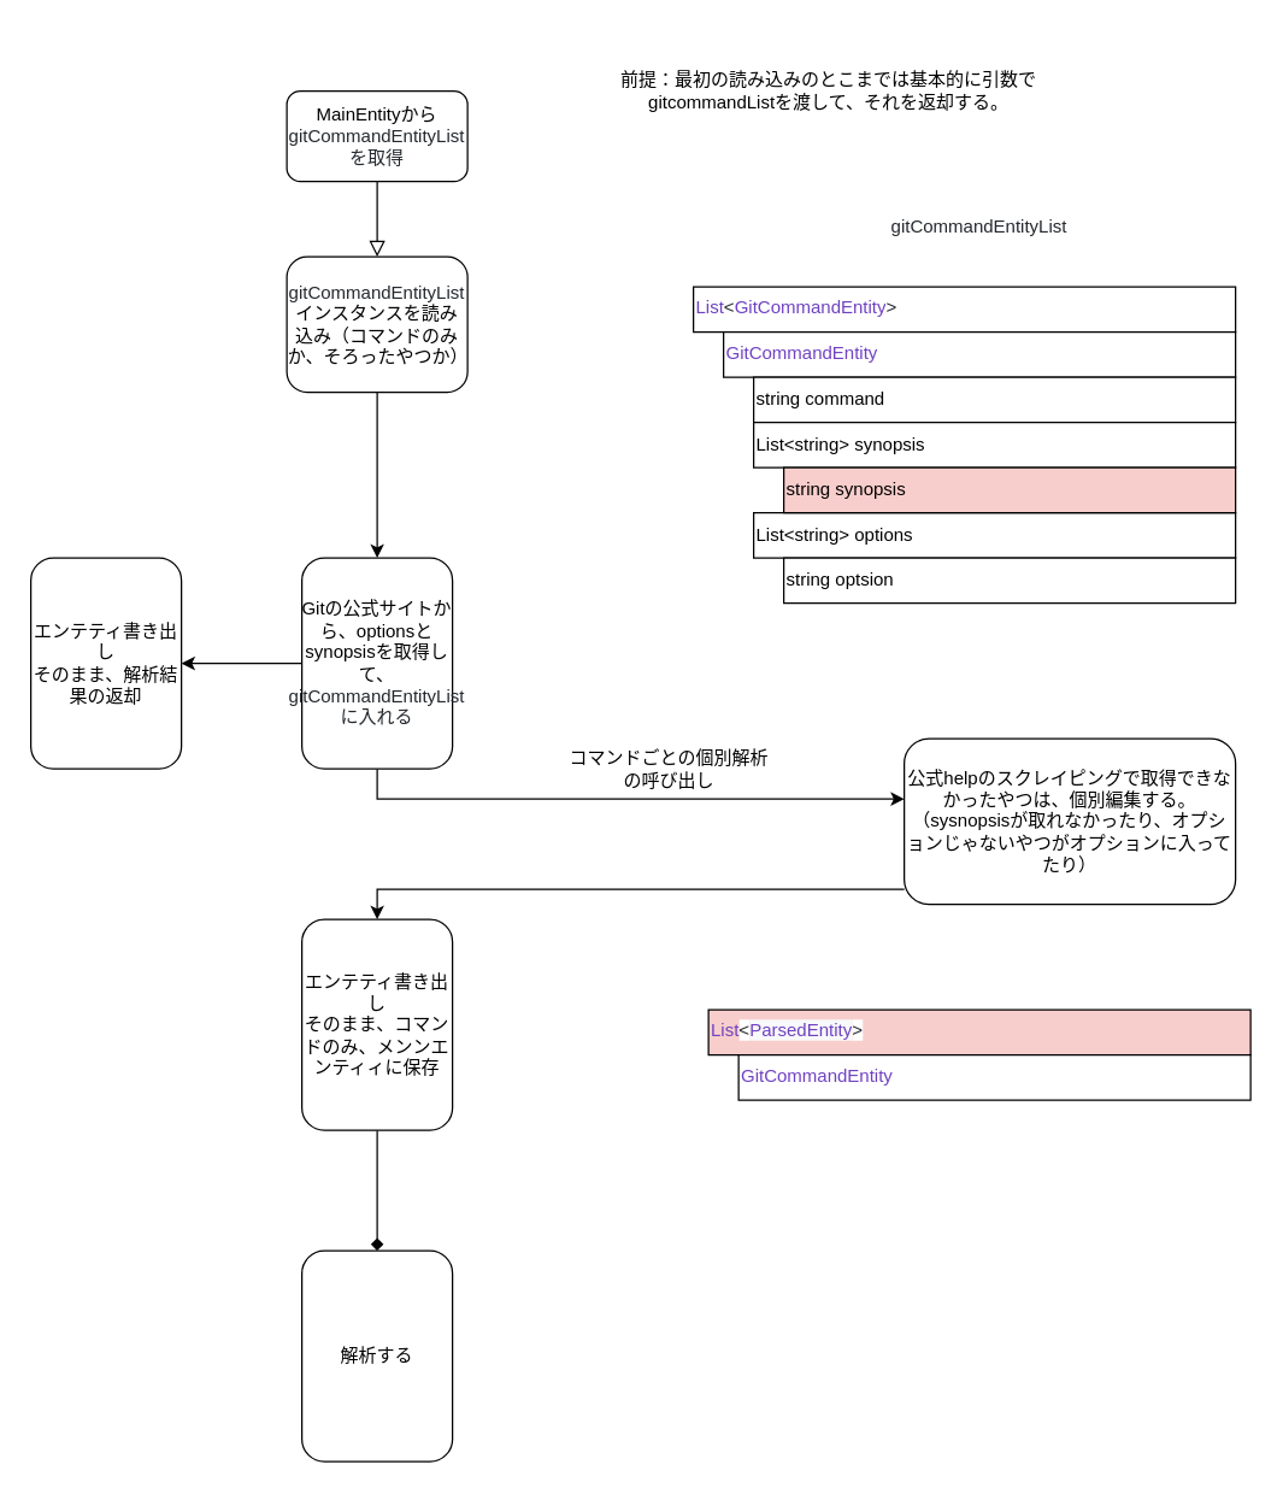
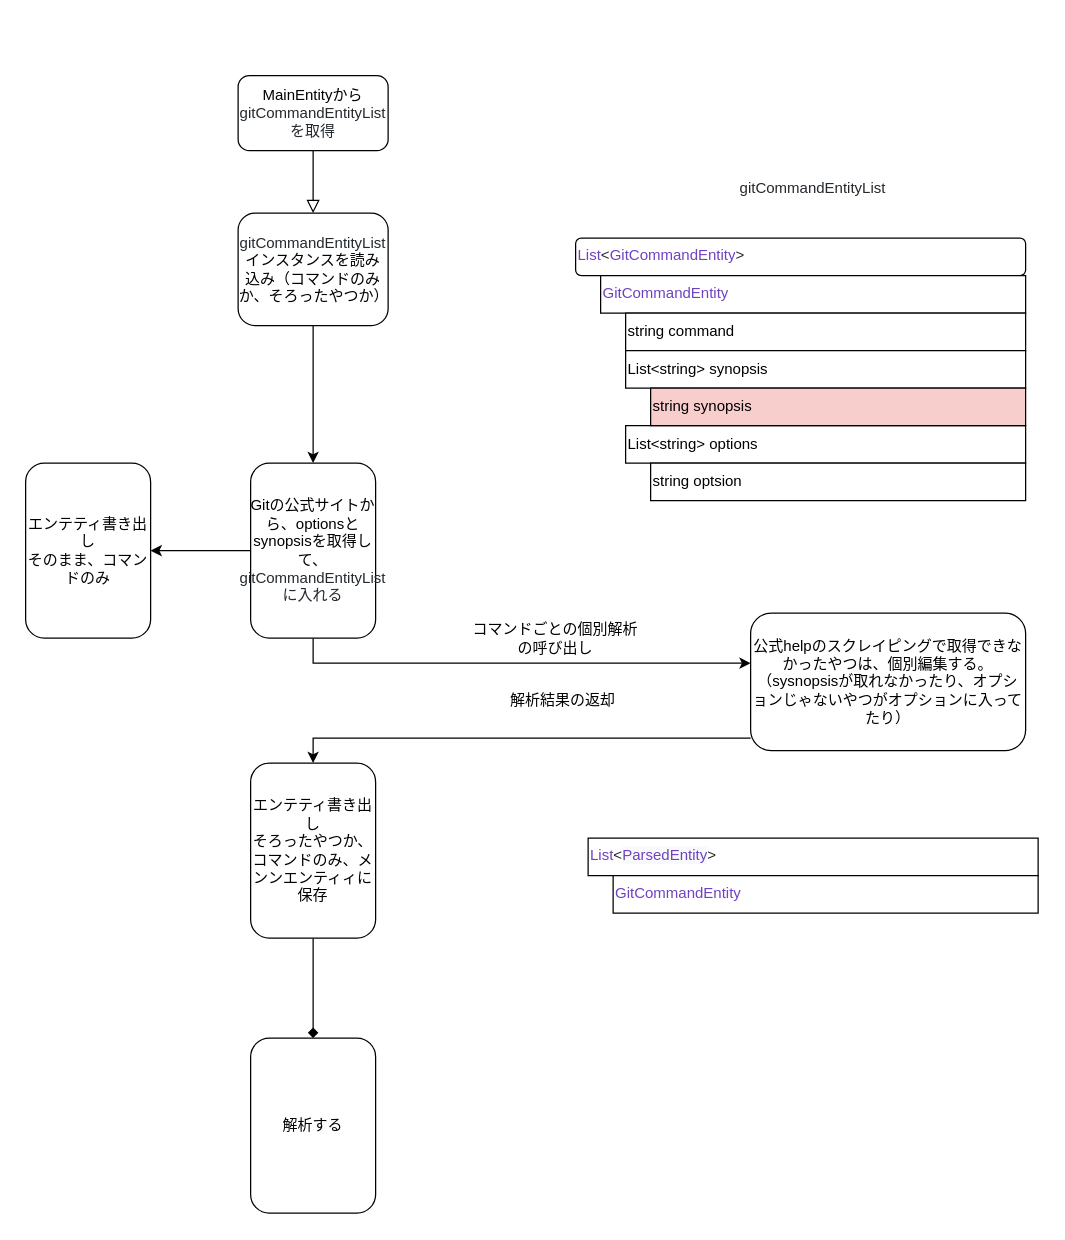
- <mxCell id="21" value="前提：最初の読み込みのとこまでは基本的に引数でgitcommandListを渡して、それを返却する。" style="text;html=1;strokeColor=none;fillColor=none;align=center;verticalAlign=middle;whiteSpace=wrap;rounded=0;" parent="1" vertex="1"><mxGeometry x="400" y="20" width="300" height="80" as="geometry" /></mxCell>
- <mxCell id="11" value="&lt;span class=&quot;pl-en&quot; style=&quot;color: rgb(111, 66, 193); text-transform: none; text-indent: 0px; letter-spacing: normal; font-size: 12px; font-style: normal; font-variant: normal; font-weight: 400; text-decoration: none; word-spacing: 0px; box-sizing: border-box;&quot;&gt;List&lt;/span&gt;&lt;span style=&quot;color: rgb(36, 41, 46); text-transform: none; text-indent: 0px; letter-spacing: normal; text-decoration: none; word-spacing: 0px; display: inline; float: none; overflow-wrap: normal; background-color: rgb(255, 255, 255);&quot;&gt;&amp;lt;&lt;/span&gt;&lt;span class=&quot;pl-en&quot; style=&quot;color: rgb(111, 66, 193); text-transform: none; text-indent: 0px; letter-spacing: normal; font-size: 12px; font-style: normal; font-variant: normal; font-weight: 400; text-decoration: none; word-spacing: 0px; box-sizing: border-box;&quot;&gt;GitCommandEntity&lt;/span&gt;&lt;span style=&quot;color: rgb(36, 41, 46); text-transform: none; text-indent: 0px; letter-spacing: normal; text-decoration: none; word-spacing: 0px; display: inline; float: none; overflow-wrap: normal; background-color: rgb(255, 255, 255);&quot;&gt;&amp;gt;&lt;/span&gt;" style="rounded=0;whiteSpace=wrap;html=1;align=left;horizontal=1;verticalAlign=top;" parent="1" vertex="1"><mxGeometry x="460" y="190" width="360" height="30" as="geometry" /></mxCell>
+ <mxCell id="11" value="&lt;span class=&quot;pl-en&quot; style=&quot;color: rgb(111, 66, 193); text-transform: none; text-indent: 0px; letter-spacing: normal; font-size: 12px; font-style: normal; font-variant: normal; font-weight: 400; text-decoration: none; word-spacing: 0px; box-sizing: border-box;&quot;&gt;List&lt;/span&gt;&lt;span style=&quot;color: rgb(36, 41, 46); text-transform: none; text-indent: 0px; letter-spacing: normal; text-decoration: none; word-spacing: 0px; display: inline; float: none; overflow-wrap: normal; background-color: rgb(255, 255, 255);&quot;&gt;&amp;lt;&lt;/span&gt;&lt;span class=&quot;pl-en&quot; style=&quot;color: rgb(111, 66, 193); text-transform: none; text-indent: 0px; letter-spacing: normal; font-size: 12px; font-style: normal; font-variant: normal; font-weight: 400; text-decoration: none; word-spacing: 0px; box-sizing: border-box;&quot;&gt;GitCommandEntity&lt;/span&gt;&lt;span style=&quot;color: rgb(36, 41, 46); text-transform: none; text-indent: 0px; letter-spacing: normal; text-decoration: none; word-spacing: 0px; display: inline; float: none; overflow-wrap: normal; background-color: rgb(255, 255, 255);&quot;&gt;&amp;gt;&lt;/span&gt;" style="whiteSpace=wrap;html=1;align=left;horizontal=1;verticalAlign=top;rounded=1;" parent="1" vertex="1"><mxGeometry x="460" y="190" width="360" height="30" as="geometry" /></mxCell>
- <mxCell id="22" value="エンテティ書き出し&lt;br&gt;そのまま、解析結果の返却" style="rounded=1;whiteSpace=wrap;html=1;" vertex="1" parent="1"><mxGeometry x="20" y="370" width="100" height="140" as="geometry" /></mxCell>
+ <mxCell id="22" value="エンテティ書き出し&lt;br&gt;そのまま、コマンドのみ" style="rounded=1;whiteSpace=wrap;html=1;" vertex="1" parent="1"><mxGeometry x="20" y="370" width="100" height="140" as="geometry" /></mxCell>
+ <mxCell id="20" value="解析結果の返却" style="text;html=1;strokeColor=none;fillColor=none;align=center;verticalAlign=middle;whiteSpace=wrap;rounded=0;" parent="1" vertex="1"><mxGeometry x="380" y="540" width="140" height="40" as="geometry" /></mxCell>
- <mxCell id="24" value="エンテティ書き出し&lt;br&gt;そのまま、コマンドのみ、メンンエンティィに保存" style="rounded=1;whiteSpace=wrap;html=1;" vertex="1" parent="1"><mxGeometry x="200" y="610" width="100" height="140" as="geometry" /></mxCell>
+ <mxCell id="24" value="エンテティ書き出し&lt;br&gt;そろったやつか、コマンドのみ、メンンエンティィに保存" style="rounded=1;whiteSpace=wrap;html=1;" vertex="1" parent="1"><mxGeometry x="200" y="610" width="100" height="140" as="geometry" /></mxCell>
- <mxCell id="26" value="&lt;span class=&quot;pl-en&quot; style=&quot;color: rgb(111 , 66 , 193) ; text-transform: none ; text-indent: 0px ; letter-spacing: normal ; font-size: 12px ; font-style: normal ; font-variant: normal ; font-weight: 400 ; text-decoration: none ; word-spacing: 0px ; box-sizing: border-box&quot;&gt;List&lt;/span&gt;&lt;span style=&quot;color: rgb(36 , 41 , 46) ; text-transform: none ; text-indent: 0px ; letter-spacing: normal ; text-decoration: none ; word-spacing: 0px ; display: inline ; float: none ; overflow-wrap: normal ; background-color: rgb(255 , 255 , 255)&quot;&gt;&amp;lt;&lt;/span&gt;&lt;span style=&quot;text-transform: none ; text-indent: 0px ; letter-spacing: normal ; text-decoration: none ; word-spacing: 0px ; display: inline ; float: none ; overflow-wrap: normal ; background-color: rgb(248 , 249 , 250)&quot;&gt;&lt;font color=&quot;#6f42c1&quot;&gt;ParsedEntity&lt;/font&gt;&lt;/span&gt;&lt;span style=&quot;color: rgb(36 , 41 , 46) ; text-transform: none ; text-indent: 0px ; letter-spacing: normal ; text-decoration: none ; word-spacing: 0px ; display: inline ; float: none ; overflow-wrap: normal ; background-color: rgb(255 , 255 , 255)&quot;&gt;&amp;gt;&lt;/span&gt;" style="rounded=0;whiteSpace=wrap;html=1;align=left;horizontal=1;verticalAlign=top;fillColor=#f8cecc;" vertex="1" parent="1"><mxGeometry x="470" y="670" width="360" height="30" as="geometry" /></mxCell>
+ <mxCell id="26" value="&lt;span class=&quot;pl-en&quot; style=&quot;color: rgb(111 , 66 , 193) ; text-transform: none ; text-indent: 0px ; letter-spacing: normal ; font-size: 12px ; font-style: normal ; font-variant: normal ; font-weight: 400 ; text-decoration: none ; word-spacing: 0px ; box-sizing: border-box&quot;&gt;List&lt;/span&gt;&lt;span style=&quot;color: rgb(36 , 41 , 46) ; text-transform: none ; text-indent: 0px ; letter-spacing: normal ; text-decoration: none ; word-spacing: 0px ; display: inline ; float: none ; overflow-wrap: normal ; background-color: rgb(255 , 255 , 255)&quot;&gt;&amp;lt;&lt;/span&gt;&lt;span style=&quot;text-transform: none ; text-indent: 0px ; letter-spacing: normal ; text-decoration: none ; word-spacing: 0px ; display: inline ; float: none ; overflow-wrap: normal ; background-color: rgb(248 , 249 , 250)&quot;&gt;&lt;font color=&quot;#6f42c1&quot;&gt;ParsedEntity&lt;/font&gt;&lt;/span&gt;&lt;span style=&quot;color: rgb(36 , 41 , 46) ; text-transform: none ; text-indent: 0px ; letter-spacing: normal ; text-decoration: none ; word-spacing: 0px ; display: inline ; float: none ; overflow-wrap: normal ; background-color: rgb(255 , 255 , 255)&quot;&gt;&amp;gt;&lt;/span&gt;" style="rounded=0;whiteSpace=wrap;html=1;align=left;horizontal=1;verticalAlign=top;" vertex="1" parent="1"><mxGeometry x="470" y="670" width="360" height="30" as="geometry" /></mxCell>
